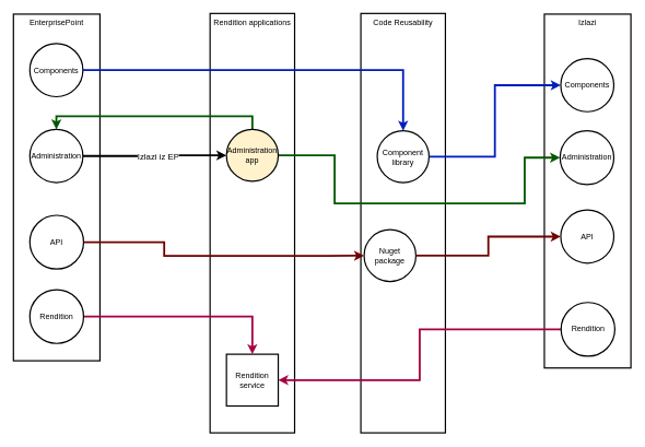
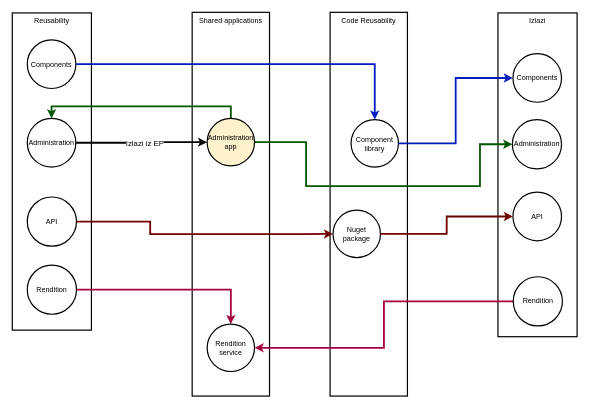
- <mxCell id="9" value="EnterprisePoint" style="whiteSpace=wrap;strokeWidth=2;verticalAlign=top;" parent="1" vertex="1"><mxGeometry x="20" y="21" width="132" height="529" as="geometry" /></mxCell>
+ <mxCell id="9" value="Reusability" style="whiteSpace=wrap;strokeWidth=2;verticalAlign=top;" parent="1" vertex="1"><mxGeometry x="20" y="21" width="132" height="529" as="geometry" /></mxCell>
- <mxCell id="13" value="Rendition applications" style="whiteSpace=wrap;strokeWidth=2;verticalAlign=top;" vertex="1" parent="1"><mxGeometry x="320" width="129" height="640" as="geometry" y="20" /></mxCell>
+ <mxCell id="13" value="Shared applications" style="whiteSpace=wrap;strokeWidth=2;verticalAlign=top;" vertex="1" parent="1"><mxGeometry x="320" width="129" height="640" as="geometry" y="20" /></mxCell>
- <mxCell id="3" value="Component library" style="ellipse;aspect=fixed;strokeWidth=2;whiteSpace=wrap;" parent="1" vertex="1"><mxGeometry x="575" y="199" width="79" height="79" as="geometry" /></mxCell>
+ <mxCell id="3" value="Component library" style="ellipse;aspect=fixed;strokeWidth=2;whiteSpace=wrap;" parent="1" vertex="1"><mxGeometry x="585" y="199" width="79" height="79" as="geometry" /></mxCell>
- <mxCell id="27" value="Rendition service" style="aspect=fixed;strokeWidth=2;whiteSpace=wrap;rounded=0;" vertex="1" parent="1"><mxGeometry x="345" y="540" width="79" height="79" as="geometry" /></mxCell>
+ <mxCell id="27" value="Rendition service" style="ellipse;aspect=fixed;strokeWidth=2;whiteSpace=wrap;" vertex="1" parent="1"><mxGeometry x="345" y="540" width="79" height="79" as="geometry" /></mxCell>
